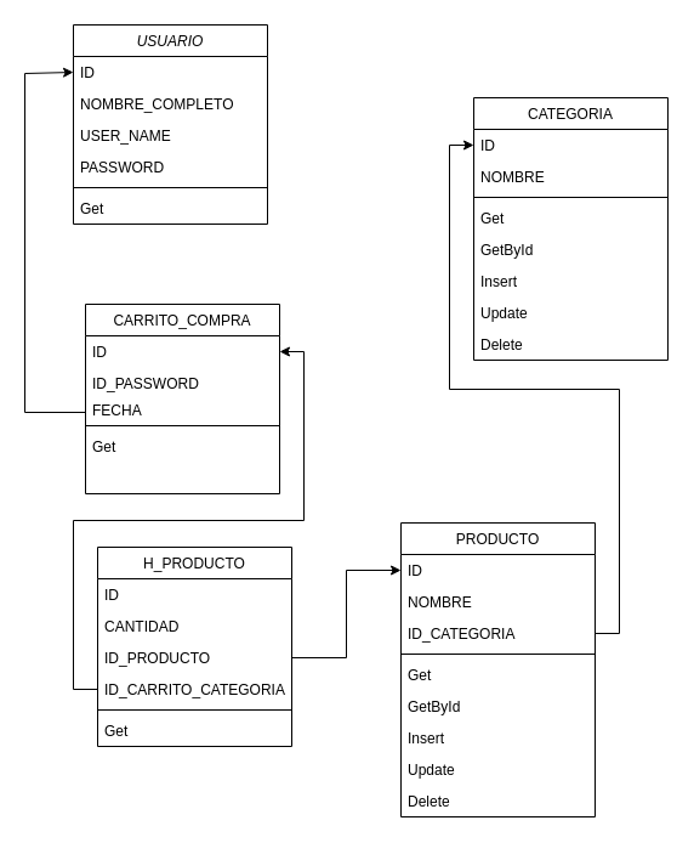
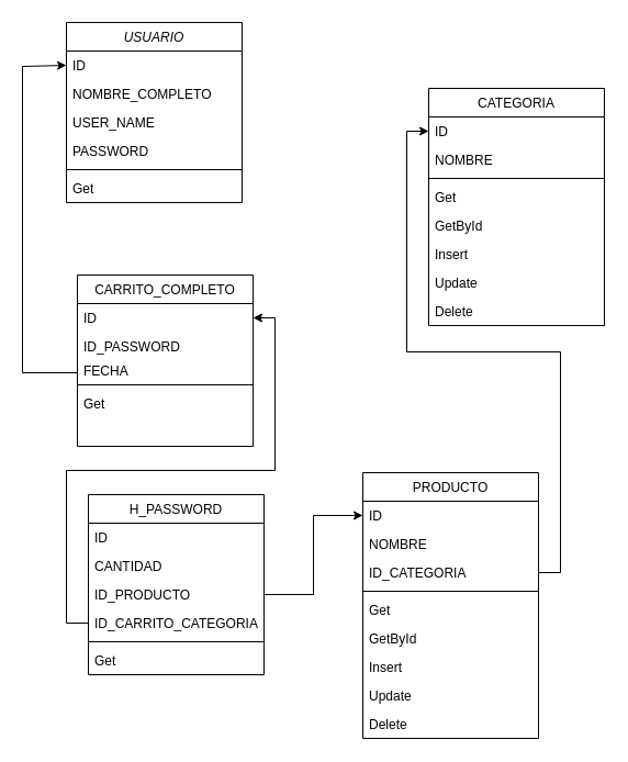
- <mxCell id="9" value="CARRITO_COMPRA" style="swimlane;fontStyle=0;align=center;verticalAlign=top;childLayout=stackLayout;horizontal=1;startSize=26;horizontalStack=0;resizeParent=1;resizeLast=0;collapsible=1;marginBottom=0;rounded=0;shadow=0;strokeWidth=1;" parent="1" vertex="1"><mxGeometry x="70" y="250" width="160" height="156" as="geometry"><mxRectangle x="130" y="380" width="160" height="26" as="alternateBounds" /></mxGeometry></mxCell>
+ <mxCell id="9" value="CARRITO_COMPLETO" style="swimlane;fontStyle=0;align=center;verticalAlign=top;childLayout=stackLayout;horizontal=1;startSize=26;horizontalStack=0;resizeParent=1;resizeLast=0;collapsible=1;marginBottom=0;rounded=0;shadow=0;strokeWidth=1;" parent="1" vertex="1"><mxGeometry x="70" y="250" width="160" height="156" as="geometry"><mxRectangle x="130" y="380" width="160" height="26" as="alternateBounds" /></mxGeometry></mxCell>
- <mxCell id="36" value="H_PRODUCTO" style="swimlane;fontStyle=0;align=center;verticalAlign=top;childLayout=stackLayout;horizontal=1;startSize=26;horizontalStack=0;resizeParent=1;resizeLast=0;collapsible=1;marginBottom=0;rounded=0;shadow=0;strokeWidth=1;" parent="1" vertex="1"><mxGeometry x="80" y="450" width="160" height="164" as="geometry"><mxRectangle x="340" y="380" width="170" height="26" as="alternateBounds" /></mxGeometry></mxCell>
+ <mxCell id="36" value="H_PASSWORD" style="swimlane;fontStyle=0;align=center;verticalAlign=top;childLayout=stackLayout;horizontal=1;startSize=26;horizontalStack=0;resizeParent=1;resizeLast=0;collapsible=1;marginBottom=0;rounded=0;shadow=0;strokeWidth=1;" parent="1" vertex="1"><mxGeometry x="80" y="450" width="160" height="164" as="geometry"><mxRectangle x="340" y="380" width="170" height="26" as="alternateBounds" /></mxGeometry></mxCell>
